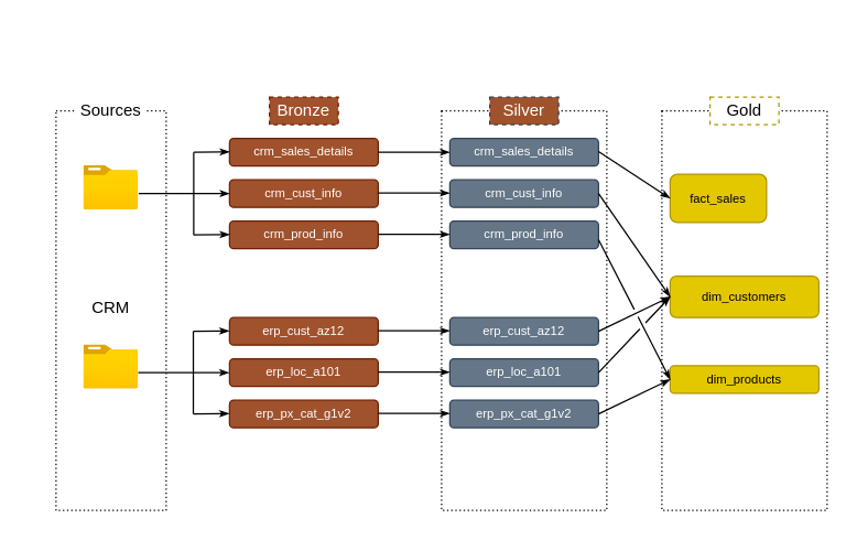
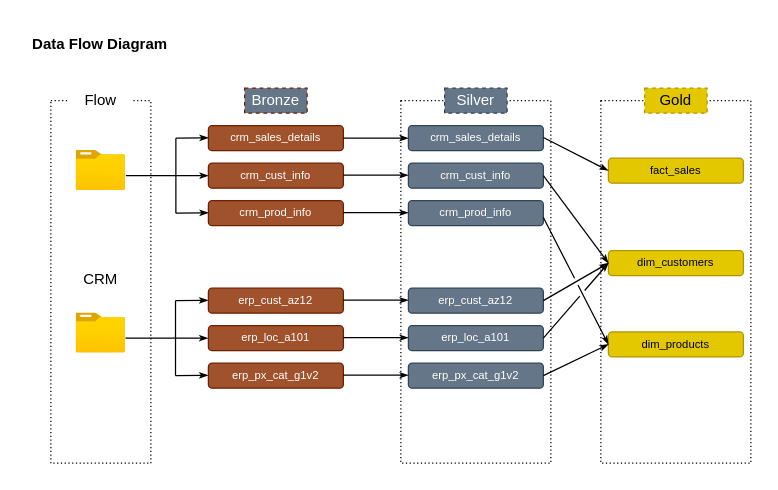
+ <mxCell id="2" value="&lt;b&gt;Data Flow Diagram&lt;/b&gt;" style="text;html=1;align=center;verticalAlign=middle;whiteSpace=wrap;rounded=0;" parent="1" vertex="1"><mxGeometry x="20" y="20" width="119" height="30" as="geometry" /></mxCell>
- <mxCell id="4" value="Sources" style="rounded=0;whiteSpace=wrap;html=1;fillColor=default;dashed=1;strokeColor=none;" parent="1" vertex="1"><mxGeometry x="54.5" y="70" width="50" height="20" as="geometry" /></mxCell>
+ <mxCell id="4" value="Flow" style="rounded=0;whiteSpace=wrap;html=1;fillColor=default;dashed=1;strokeColor=none;" parent="1" vertex="1"><mxGeometry x="54.5" y="70" width="50" height="20" as="geometry" /></mxCell>
- <mxCell id="9" value="Bronze" style="rounded=0;whiteSpace=wrap;html=1;fillColor=#a0522d;dashed=1;strokeColor=#6D1F00;fontColor=#ffffff;" parent="1" vertex="1"><mxGeometry x="195" y="70" width="50" height="20" as="geometry" /></mxCell>
+ <mxCell id="9" value="Bronze" style="rounded=0;whiteSpace=wrap;html=1;fillColor=#647687;dashed=1;strokeColor=#6D1F00;fontColor=#ffffff;" parent="1" vertex="1"><mxGeometry x="195" y="70" width="50" height="20" as="geometry" /></mxCell>
- <mxCell id="25" value="Silver" style="rounded=0;whiteSpace=wrap;html=1;fillColor=#a0522d;dashed=1;strokeColor=#314354;fontColor=#ffffff;" parent="1" vertex="1"><mxGeometry x="355" y="70" width="50" height="20" as="geometry" /></mxCell>
+ <mxCell id="25" value="Silver" style="rounded=0;whiteSpace=wrap;html=1;fillColor=#647687;dashed=1;strokeColor=#314354;fontColor=#ffffff;" parent="1" vertex="1"><mxGeometry x="355" y="70" width="50" height="20" as="geometry" /></mxCell>
- <mxCell id="39" value="Gold" style="rounded=0;whiteSpace=wrap;html=1;fillColor=#ffffff;dashed=1;strokeColor=#B09500;fontColor=#000000;" vertex="1" parent="1"><mxGeometry x="515" y="70" width="50" height="20" as="geometry" /></mxCell>
+ <mxCell id="39" value="Gold" style="rounded=0;whiteSpace=wrap;html=1;fillColor=#e3c800;dashed=1;strokeColor=#B09500;fontColor=#000000;" vertex="1" parent="1"><mxGeometry x="515" y="70" width="50" height="20" as="geometry" /></mxCell>
- <mxCell id="40" value="fact_sales" style="rounded=1;whiteSpace=wrap;html=1;fontSize=9;fontStyle=0;fillColor=#e3c800;strokeColor=#B09500;fontColor=#000000;" vertex="1" parent="1"><mxGeometry x="486" y="126" width="70" height="35" as="geometry" /></mxCell>
+ <mxCell id="40" value="fact_sales" style="rounded=1;whiteSpace=wrap;html=1;fontSize=9;fontStyle=0;fillColor=#e3c800;strokeColor=#B09500;fontColor=#000000;" vertex="1" parent="1"><mxGeometry x="486" y="126" width="108" height="20" as="geometry" /></mxCell>
- <mxCell id="41" value="dim_customers" style="rounded=1;whiteSpace=wrap;html=1;fontSize=9;fontStyle=0;fillColor=#e3c800;fontColor=#000000;strokeColor=#B09500;" vertex="1" parent="1"><mxGeometry x="486" y="200" width="108" height="30" as="geometry" /></mxCell>
+ <mxCell id="41" value="dim_customers" style="rounded=1;whiteSpace=wrap;html=1;fontSize=9;fontStyle=0;fillColor=#e3c800;fontColor=#000000;strokeColor=#B09500;" vertex="1" parent="1"><mxGeometry x="486" y="200" width="108" height="20" as="geometry" /></mxCell>
